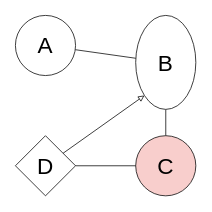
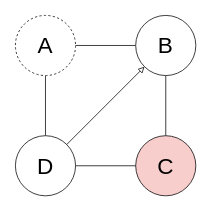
- <mxCell id="4" value="&lt;font style=&quot;font-size: 30px&quot;&gt;A&lt;/font&gt;" style="ellipse;whiteSpace=wrap;html=1;aspect=fixed;" vertex="1" parent="1"><mxGeometry x="20" y="20" width="80" height="80" as="geometry" /></mxCell>
+ <mxCell id="4" value="&lt;font style=&quot;font-size: 30px&quot;&gt;A&lt;/font&gt;" style="ellipse;whiteSpace=wrap;html=1;aspect=fixed;dashed=1;" vertex="1" parent="1"><mxGeometry x="20" y="20" width="80" height="80" as="geometry" /></mxCell>
- <mxCell id="6" value="&lt;font style=&quot;font-size: 30px&quot;&gt;B&lt;/font&gt;" style="ellipse;whiteSpace=wrap;html=1;aspect=fixed;" vertex="1" parent="1"><mxGeometry x="180" y="20" width="80" height="125" as="geometry" /></mxCell>
+ <mxCell id="6" value="&lt;font style=&quot;font-size: 30px&quot;&gt;B&lt;/font&gt;" style="ellipse;whiteSpace=wrap;html=1;aspect=fixed;" vertex="1" parent="1"><mxGeometry x="180" y="20" width="80" height="80" as="geometry" /></mxCell>
+ <mxCell id="2" style="rounded=0;orthogonalLoop=1;jettySize=auto;html=1;fontSize=30;endArrow=none;endFill=0;entryX=0.5;entryY=0;entryDx=0;entryDy=0;" edge="1" parent="1" source="4" target="7"><mxGeometry relative="1" as="geometry"><mxPoint x="60" y="180" as="targetPoint" /></mxGeometry></mxCell>
- <mxCell id="7" value="&lt;span style=&quot;font-size: 30px&quot;&gt;D&lt;/span&gt;" style="rhombus;whiteSpace=wrap;html=1;aspect=fixed;" vertex="1" parent="1"><mxGeometry x="20" y="180" width="80" height="80" as="geometry" /></mxCell>
+ <mxCell id="7" value="&lt;span style=&quot;font-size: 30px&quot;&gt;D&lt;/span&gt;" style="ellipse;whiteSpace=wrap;html=1;aspect=fixed;" vertex="1" parent="1"><mxGeometry x="20" y="180" width="80" height="80" as="geometry" /></mxCell>
